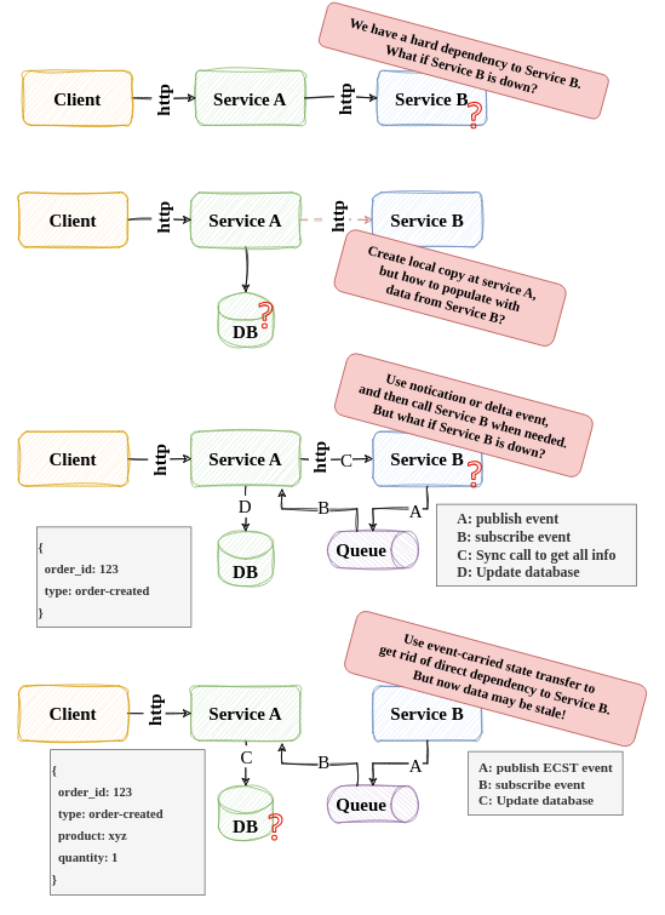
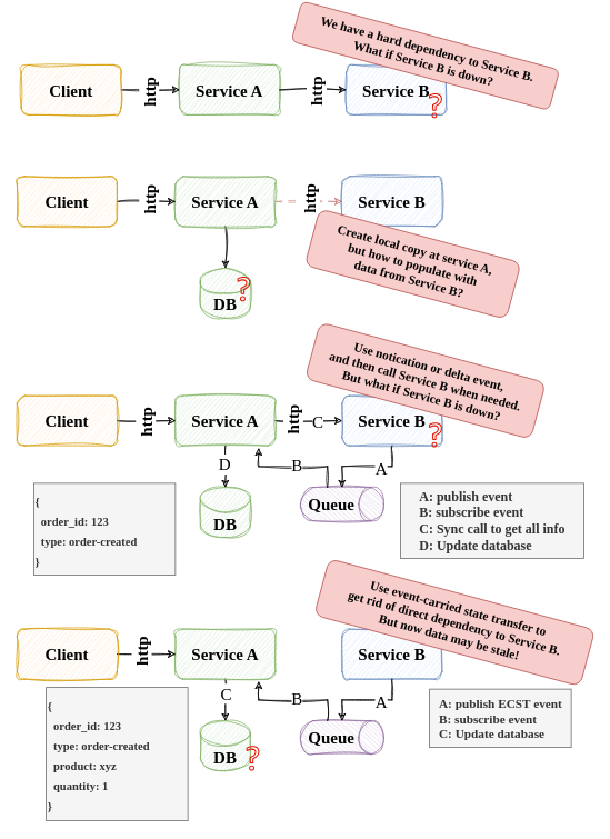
- <mxCell id="34" value="&lt;div style=&quot;text-align: left; font-size: 16px;&quot;&gt;&lt;span style=&quot;background-color: initial; font-size: 16px;&quot;&gt;A: publish event&lt;/span&gt;&lt;/div&gt;&lt;div style=&quot;text-align: left; font-size: 16px;&quot;&gt;&lt;span style=&quot;background-color: initial; font-size: 16px;&quot;&gt;B: subscribe event&lt;/span&gt;&lt;/div&gt;&lt;div style=&quot;text-align: left; font-size: 16px;&quot;&gt;&lt;span style=&quot;background-color: initial; font-size: 16px;&quot;&gt;C: Sync call to get all info&lt;/span&gt;&lt;/div&gt;&lt;div style=&quot;text-align: left; font-size: 16px;&quot;&gt;&lt;span style=&quot;background-color: initial; font-size: 16px;&quot;&gt;D: Update database&lt;/span&gt;&lt;/div&gt;" style="text;html=1;align=center;verticalAlign=middle;resizable=0;points=[];autosize=1;strokeColor=#666666;fillColor=#f5f5f5;fontSize=16;fontFamily=Architects Daughter;fontStyle=1;fontColor=#333333;" parent="1" vertex="1"><mxGeometry x="480" y="533" width="220" height="90" as="geometry" /></mxCell>
+ <mxCell id="34" value="&lt;div style=&quot;text-align: left; font-size: 16px;&quot;&gt;&lt;span style=&quot;background-color: initial; font-size: 16px;&quot;&gt;A: publish event&lt;/span&gt;&lt;/div&gt;&lt;div style=&quot;text-align: left; font-size: 16px;&quot;&gt;&lt;span style=&quot;background-color: initial; font-size: 16px;&quot;&gt;B: subscribe event&lt;/span&gt;&lt;/div&gt;&lt;div style=&quot;text-align: left; font-size: 16px;&quot;&gt;&lt;span style=&quot;background-color: initial; font-size: 16px;&quot;&gt;C: Sync call to get all info&lt;/span&gt;&lt;/div&gt;&lt;div style=&quot;text-align: left; font-size: 16px;&quot;&gt;&lt;span style=&quot;background-color: initial; font-size: 16px;&quot;&gt;D: Update database&lt;/span&gt;&lt;/div&gt;" style="text;html=1;align=center;verticalAlign=middle;resizable=0;points=[];autosize=1;strokeColor=#666666;fillColor=#f5f5f5;fontSize=16;fontFamily=Architects Daughter;fontStyle=1;fontColor=#333333;" parent="1" vertex="1"><mxGeometry x="480" y="558" width="220" height="90" as="geometry" /></mxCell>
